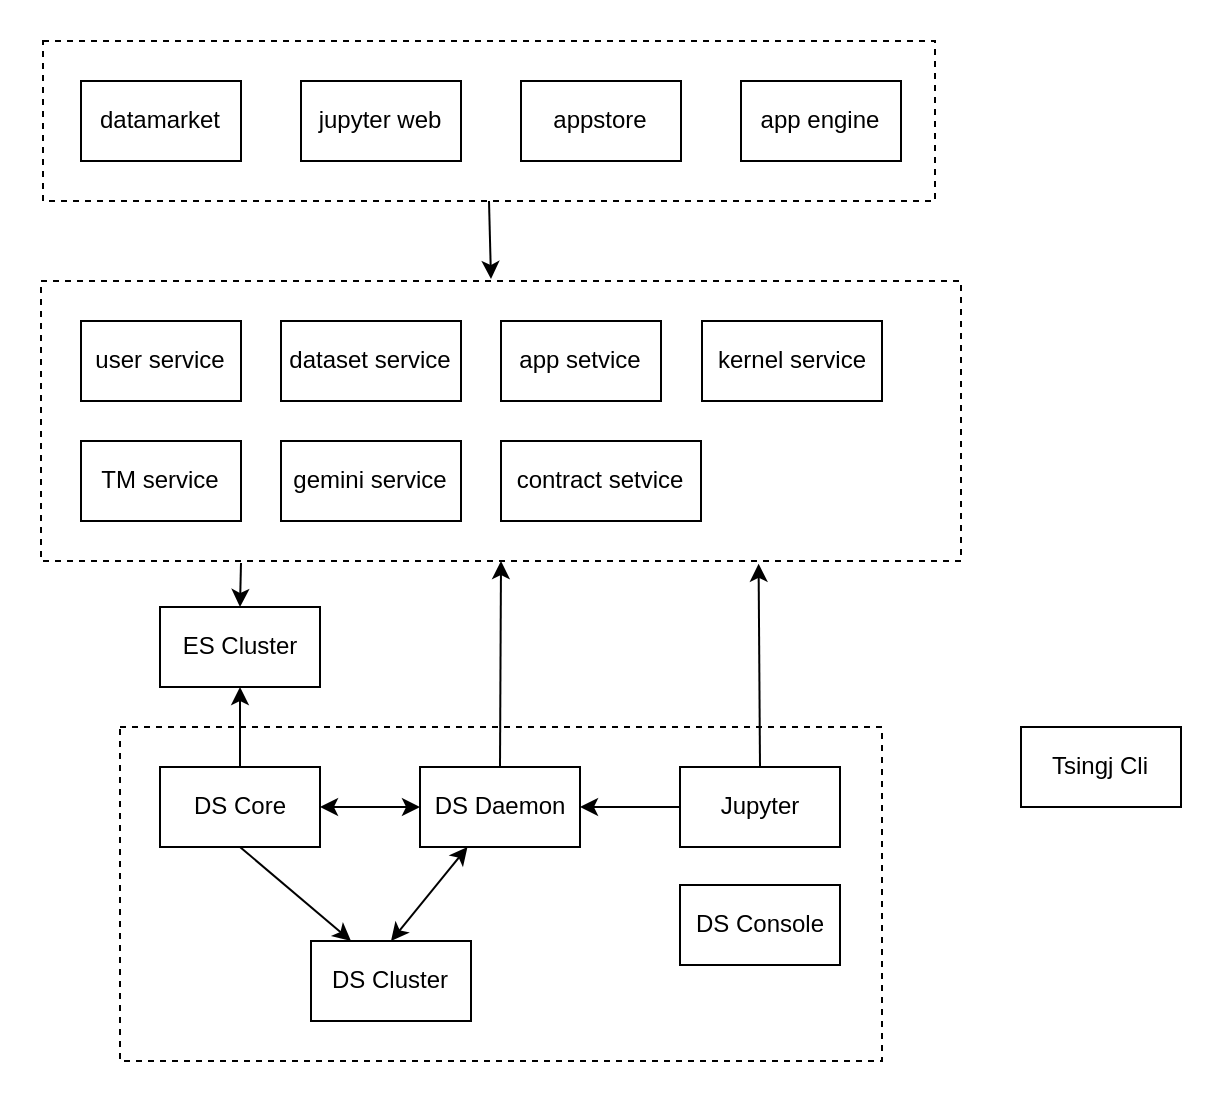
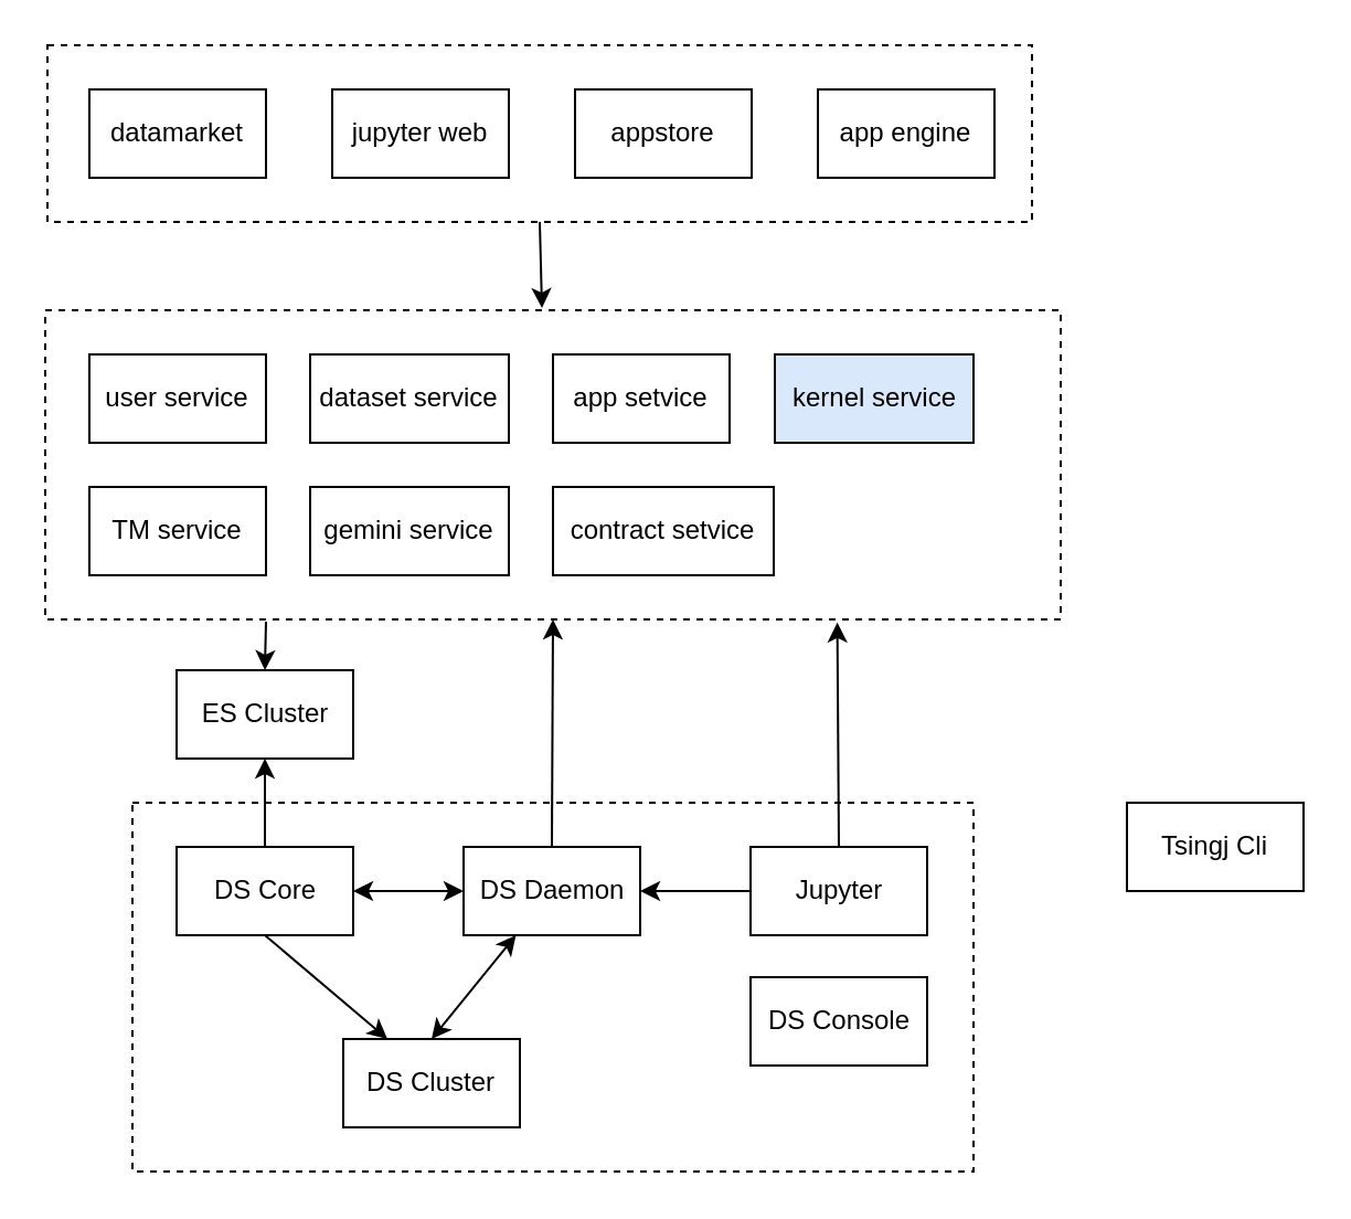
- <mxCell id="9" value="kernel service" style="rounded=0;whiteSpace=wrap;html=1;" parent="1" vertex="1"><mxGeometry x="350.5" y="160" width="90" height="40" as="geometry" /></mxCell>
+ <mxCell id="9" value="kernel service" style="rounded=0;whiteSpace=wrap;html=1;fillColor=#dae8fc;" parent="1" vertex="1"><mxGeometry x="350.5" y="160" width="90" height="40" as="geometry" /></mxCell>
